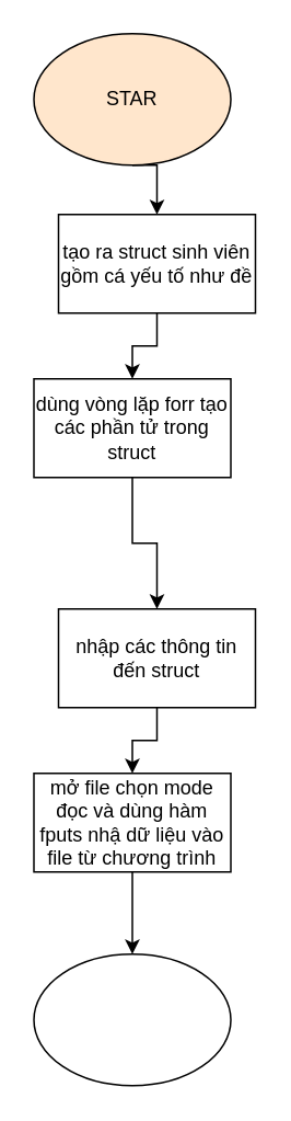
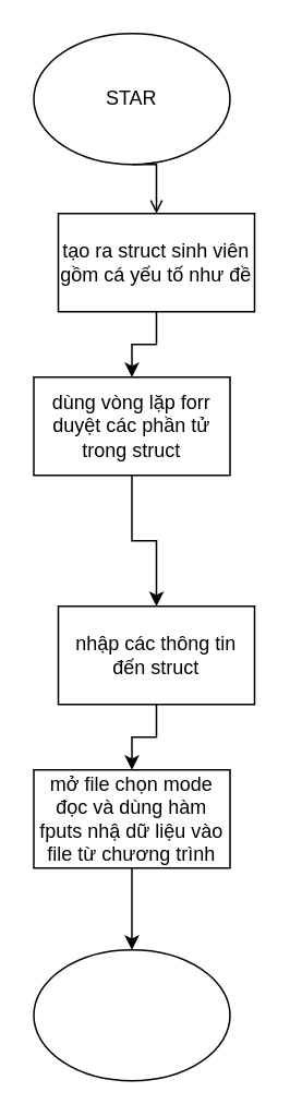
- <mxCell id="3" value="STAR" style="ellipse;whiteSpace=wrap;html=1;fillColor=#ffe6cc;" vertex="1" parent="1"><mxGeometry x="20" y="20" width="120" height="80" as="geometry" /></mxCell>
+ <mxCell id="3" value="STAR" style="ellipse;whiteSpace=wrap;html=1;" vertex="1" parent="1"><mxGeometry x="20" y="20" width="120" height="80" as="geometry" /></mxCell>
- <mxCell id="2" style="edgeStyle=orthogonalEdgeStyle;rounded=0;orthogonalLoop=1;jettySize=auto;html=1;exitX=0.5;exitY=1;exitDx=0;exitDy=0;entryX=0.5;entryY=0;entryDx=0;entryDy=0;" edge="1" parent="1" source="3" target="5"><mxGeometry relative="1" as="geometry" /></mxCell>
+ <mxCell id="2" style="edgeStyle=orthogonalEdgeStyle;rounded=0;orthogonalLoop=1;jettySize=auto;html=1;exitX=0.5;exitY=1;exitDx=0;exitDy=0;entryX=0.5;entryY=0;entryDx=0;entryDy=0;endArrow=open;" edge="1" parent="1" source="3" target="5"><mxGeometry relative="1" as="geometry" /></mxCell>
- <mxCell id="7" value="dùng vòng lặp forr tạo các phần tử trong struct" style="rounded=0;whiteSpace=wrap;html=1;" vertex="1" parent="1"><mxGeometry x="20" y="230" width="120" height="60" as="geometry" /></mxCell>
+ <mxCell id="7" value="dùng vòng lặp forr duyệt các phần tử trong struct" style="rounded=0;whiteSpace=wrap;html=1;" vertex="1" parent="1"><mxGeometry x="20" y="230" width="120" height="60" as="geometry" /></mxCell>
